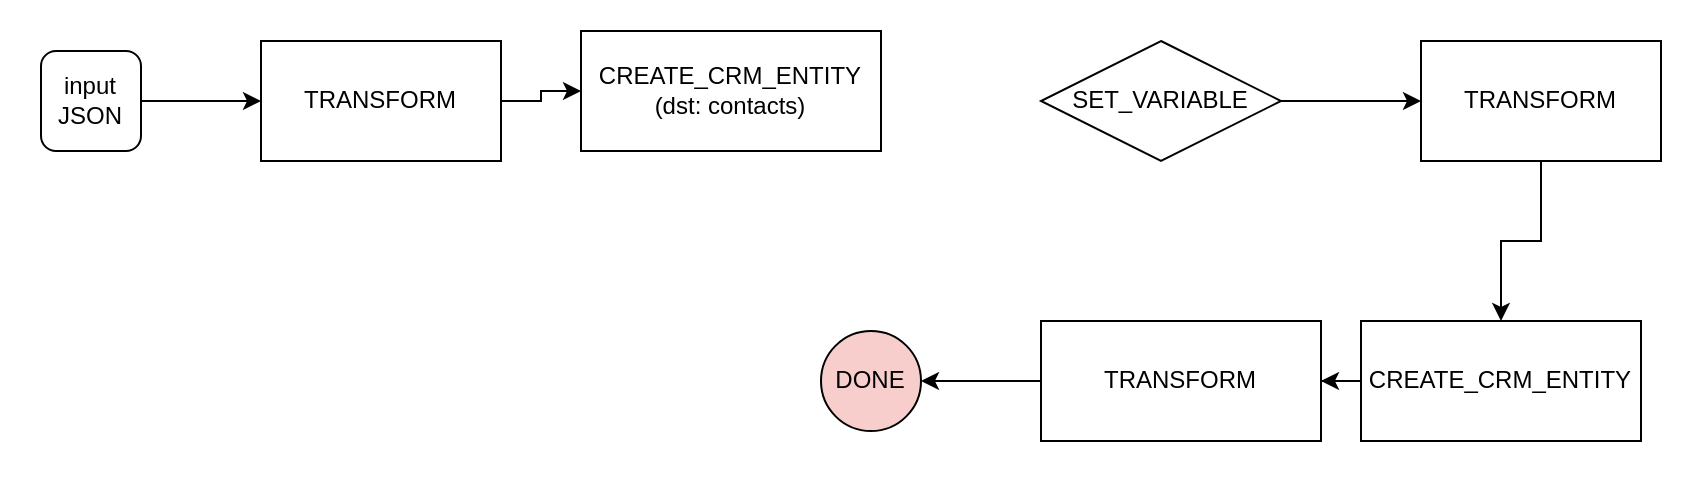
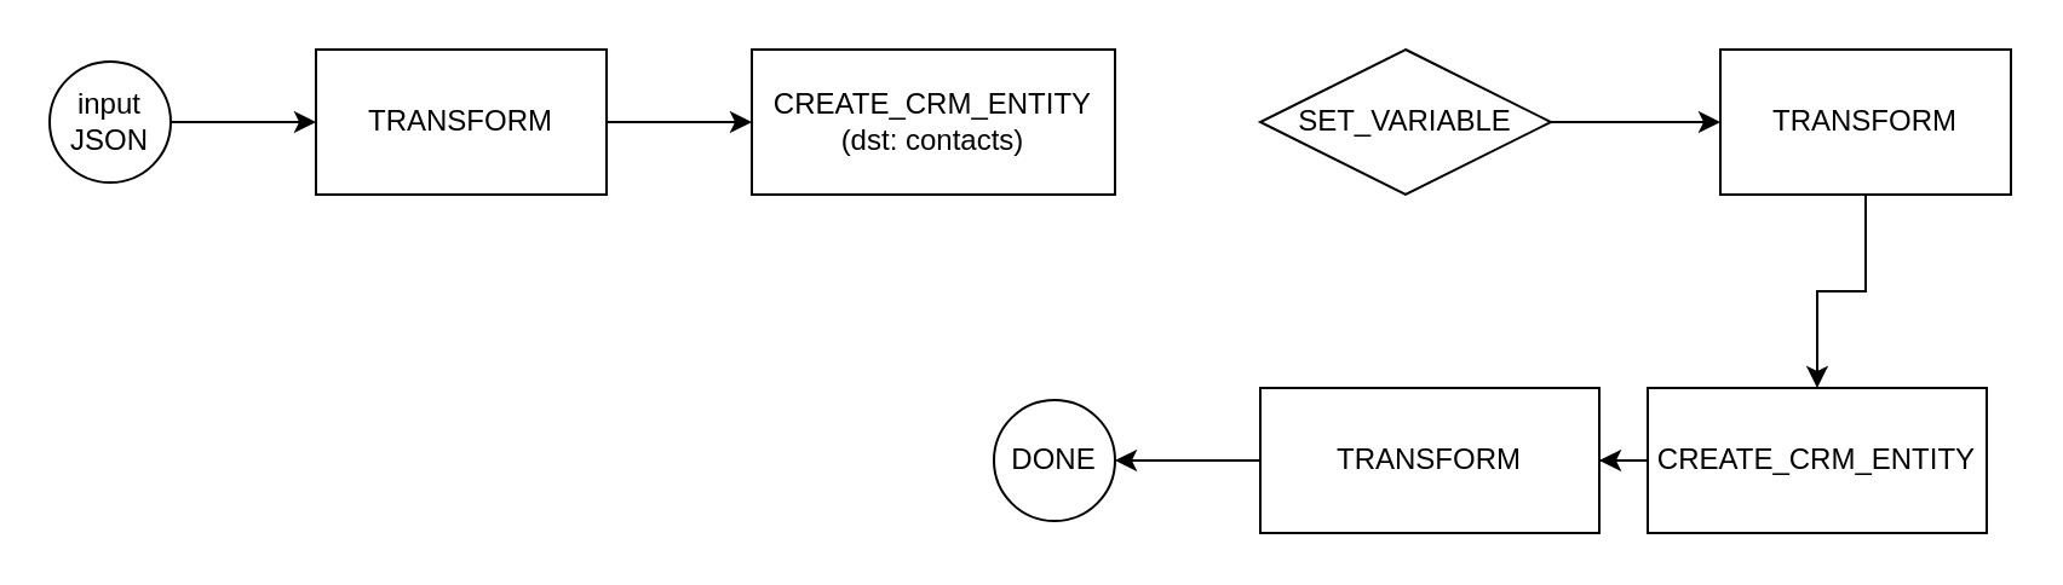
- <mxCell id="4" value="CREATE_CRM_ENTITY&lt;br&gt;(dst: contacts)" style="rounded=0;whiteSpace=wrap;html=1;" parent="1" vertex="1"><mxGeometry x="290" y="15" width="150" height="60" as="geometry" /></mxCell>
+ <mxCell id="4" value="CREATE_CRM_ENTITY&lt;br&gt;(dst: contacts)" style="rounded=0;whiteSpace=wrap;html=1;" parent="1" vertex="1"><mxGeometry x="310" y="20" width="150" height="60" as="geometry" /></mxCell>
- <mxCell id="15" value="input&lt;br&gt;JSON" style="whiteSpace=wrap;html=1;aspect=fixed;rounded=1;" parent="1" vertex="1"><mxGeometry x="20" y="25" width="50" height="50" as="geometry" /></mxCell>
+ <mxCell id="15" value="input&lt;br&gt;JSON" style="ellipse;whiteSpace=wrap;html=1;aspect=fixed;" parent="1" vertex="1"><mxGeometry x="20" y="25" width="50" height="50" as="geometry" /></mxCell>
- <mxCell id="14" value="DONE" style="ellipse;whiteSpace=wrap;html=1;aspect=fixed;fillColor=#f8cecc;" parent="1" vertex="1"><mxGeometry x="410" y="165" width="50" height="50" as="geometry" /></mxCell>
+ <mxCell id="14" value="DONE" style="ellipse;whiteSpace=wrap;html=1;aspect=fixed;" parent="1" vertex="1"><mxGeometry x="410" y="165" width="50" height="50" as="geometry" /></mxCell>
